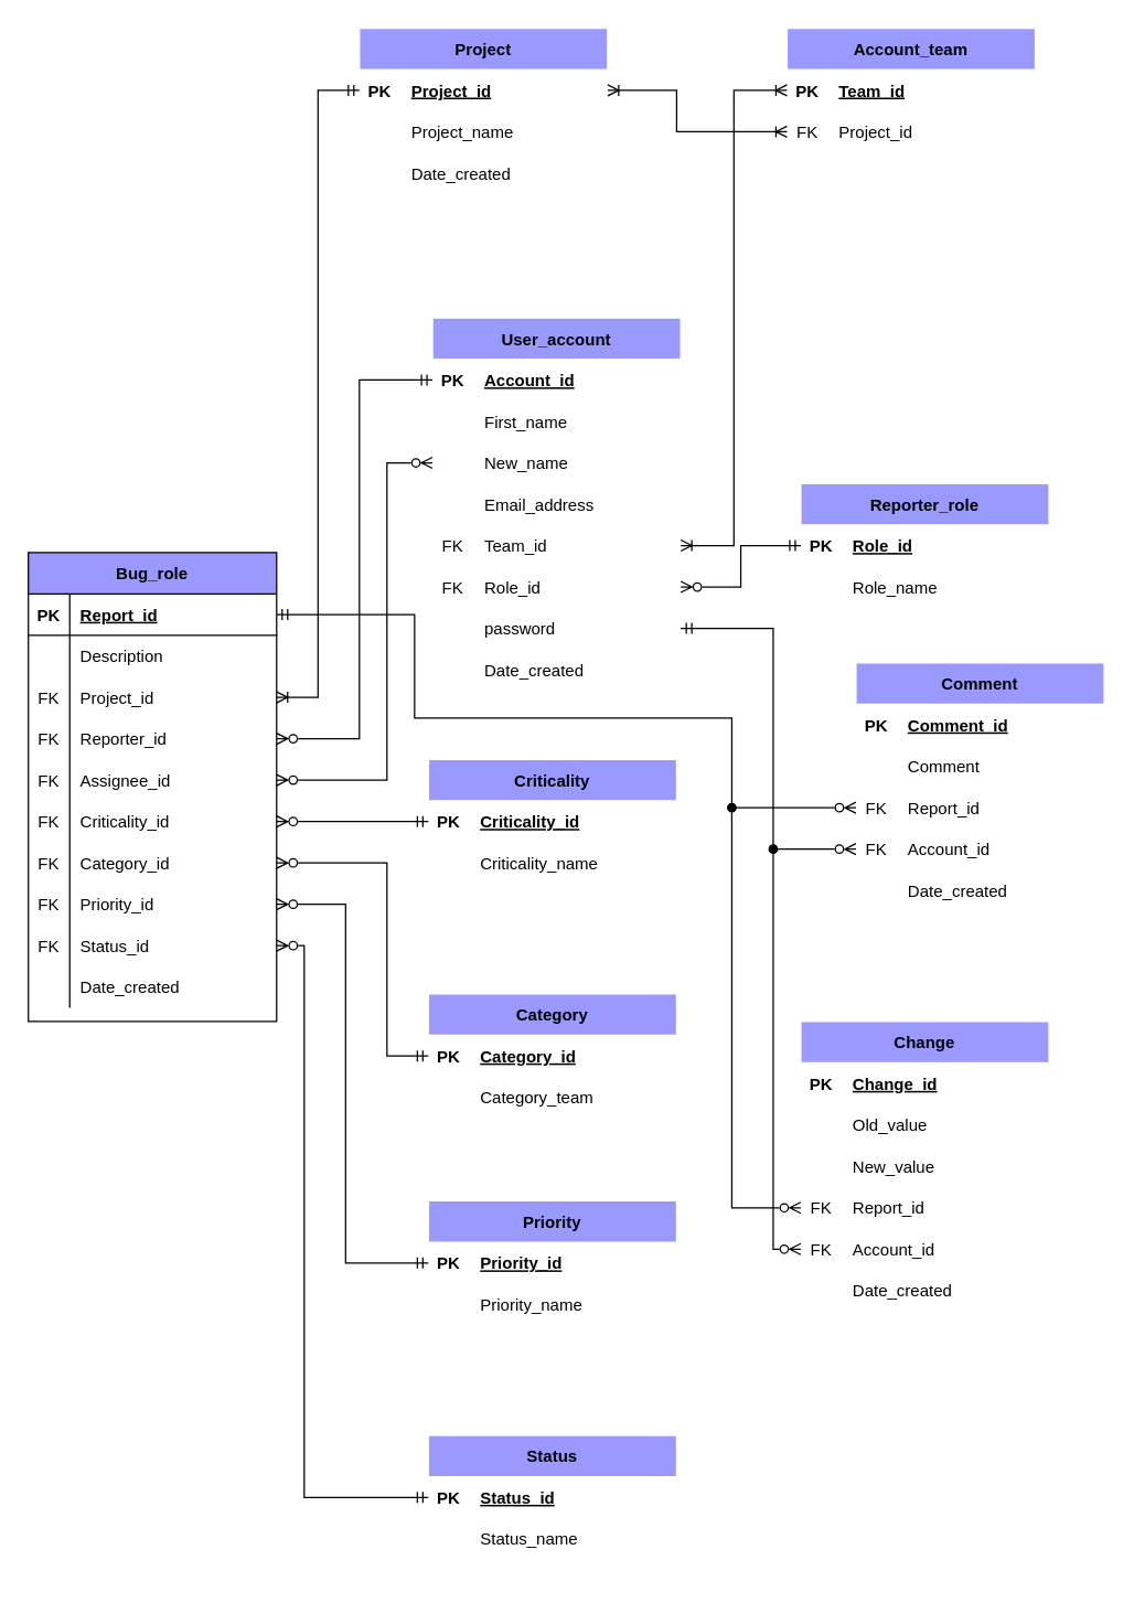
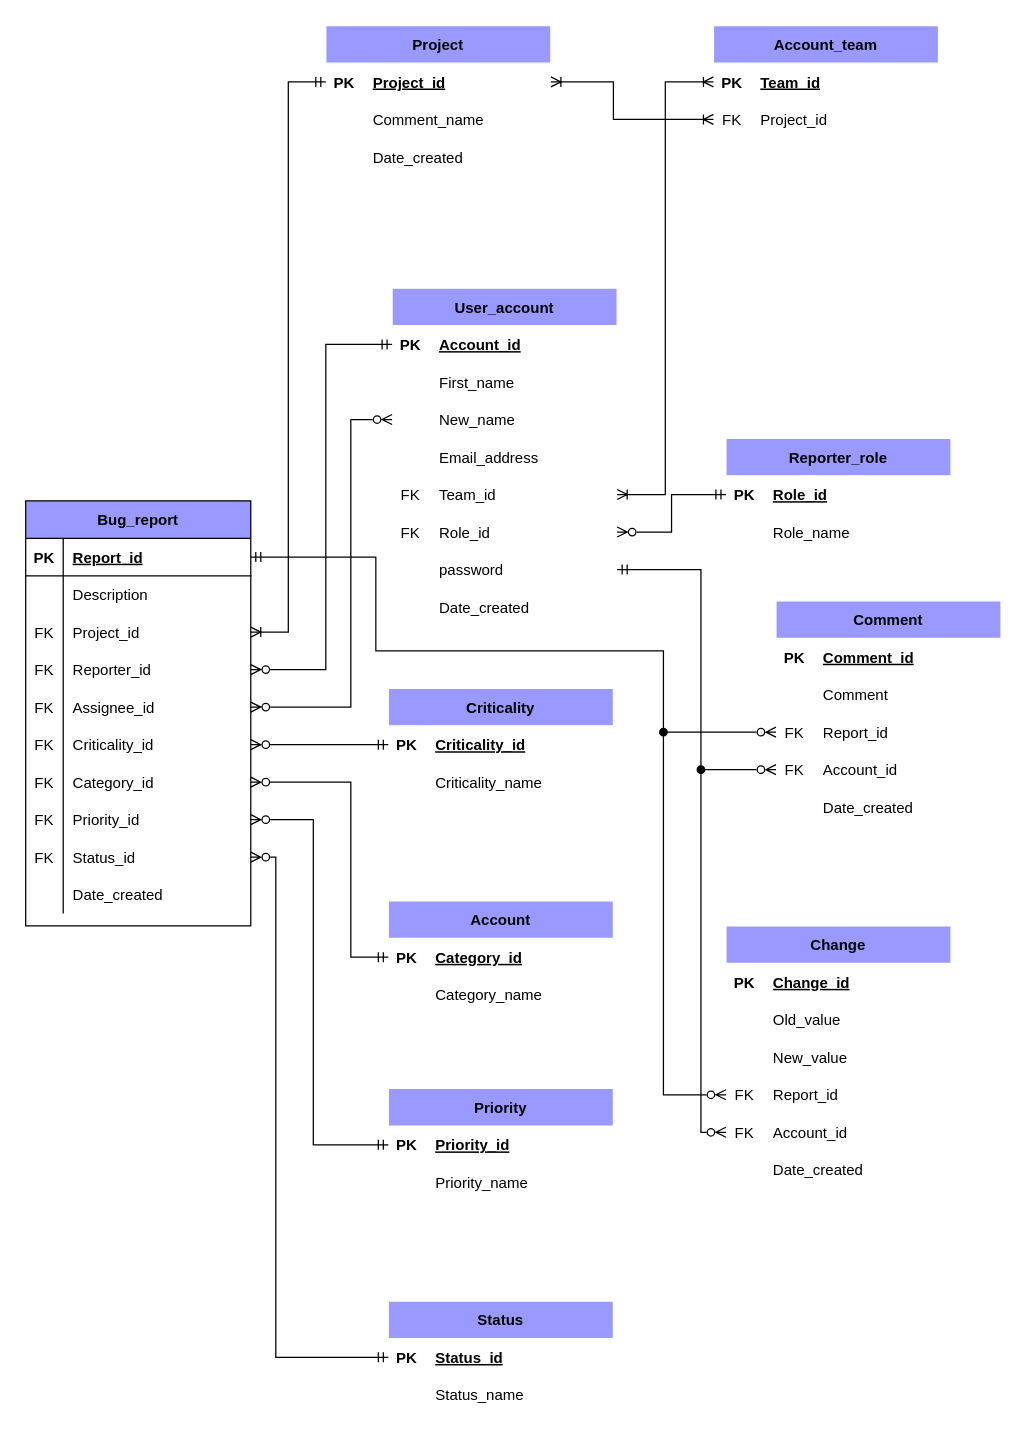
- <mxCell id="66" value="Project_name" style="shape=partialRectangle;connectable=0;fillColor=none;top=0;left=0;bottom=0;right=0;align=left;spacingLeft=6;overflow=hidden;strokeColor=#FFFFFF;" parent="64" vertex="1"><mxGeometry x="30" width="150" height="30" as="geometry"><mxRectangle width="150" height="30" as="alternateBounds" /></mxGeometry></mxCell>
+ <mxCell id="66" value="Comment_name" style="shape=partialRectangle;connectable=0;fillColor=none;top=0;left=0;bottom=0;right=0;align=left;spacingLeft=6;overflow=hidden;strokeColor=#FFFFFF;" parent="64" vertex="1"><mxGeometry x="30" width="150" height="30" as="geometry"><mxRectangle width="150" height="30" as="alternateBounds" /></mxGeometry></mxCell>
- <mxCell id="2" value="Bug_role" style="shape=table;startSize=30;container=1;collapsible=1;childLayout=tableLayout;fixedRows=1;rowLines=0;fontStyle=1;align=center;resizeLast=1;fillColor=#9999FF;" parent="1" vertex="1"><mxGeometry x="20" y="400" width="180" height="340" as="geometry" /></mxCell>
+ <mxCell id="2" value="Bug_report" style="shape=table;startSize=30;container=1;collapsible=1;childLayout=tableLayout;fixedRows=1;rowLines=0;fontStyle=1;align=center;resizeLast=1;fillColor=#9999FF;" parent="1" vertex="1"><mxGeometry x="20" y="400" width="180" height="340" as="geometry" /></mxCell>
- <mxCell id="77" value="Category" style="shape=table;startSize=30;container=1;collapsible=1;childLayout=tableLayout;fixedRows=1;rowLines=0;fontStyle=1;align=center;resizeLast=1;strokeColor=#FFFFFF;fillColor=#9999FF;" parent="1" vertex="1"><mxGeometry x="310" y="720" width="180" height="100" as="geometry" /></mxCell>
+ <mxCell id="77" value="Account" style="shape=table;startSize=30;container=1;collapsible=1;childLayout=tableLayout;fixedRows=1;rowLines=0;fontStyle=1;align=center;resizeLast=1;strokeColor=#FFFFFF;fillColor=#9999FF;" parent="1" vertex="1"><mxGeometry x="310" y="720" width="180" height="100" as="geometry" /></mxCell>
- <mxCell id="83" value="Category_team" style="shape=partialRectangle;connectable=0;fillColor=none;top=0;left=0;bottom=0;right=0;align=left;spacingLeft=6;overflow=hidden;strokeColor=#FFFFFF;" parent="81" vertex="1"><mxGeometry x="30" width="150" height="30" as="geometry"><mxRectangle width="150" height="30" as="alternateBounds" /></mxGeometry></mxCell>
+ <mxCell id="83" value="Category_name" style="shape=partialRectangle;connectable=0;fillColor=none;top=0;left=0;bottom=0;right=0;align=left;spacingLeft=6;overflow=hidden;strokeColor=#FFFFFF;" parent="81" vertex="1"><mxGeometry x="30" width="150" height="30" as="geometry"><mxRectangle width="150" height="30" as="alternateBounds" /></mxGeometry></mxCell>
